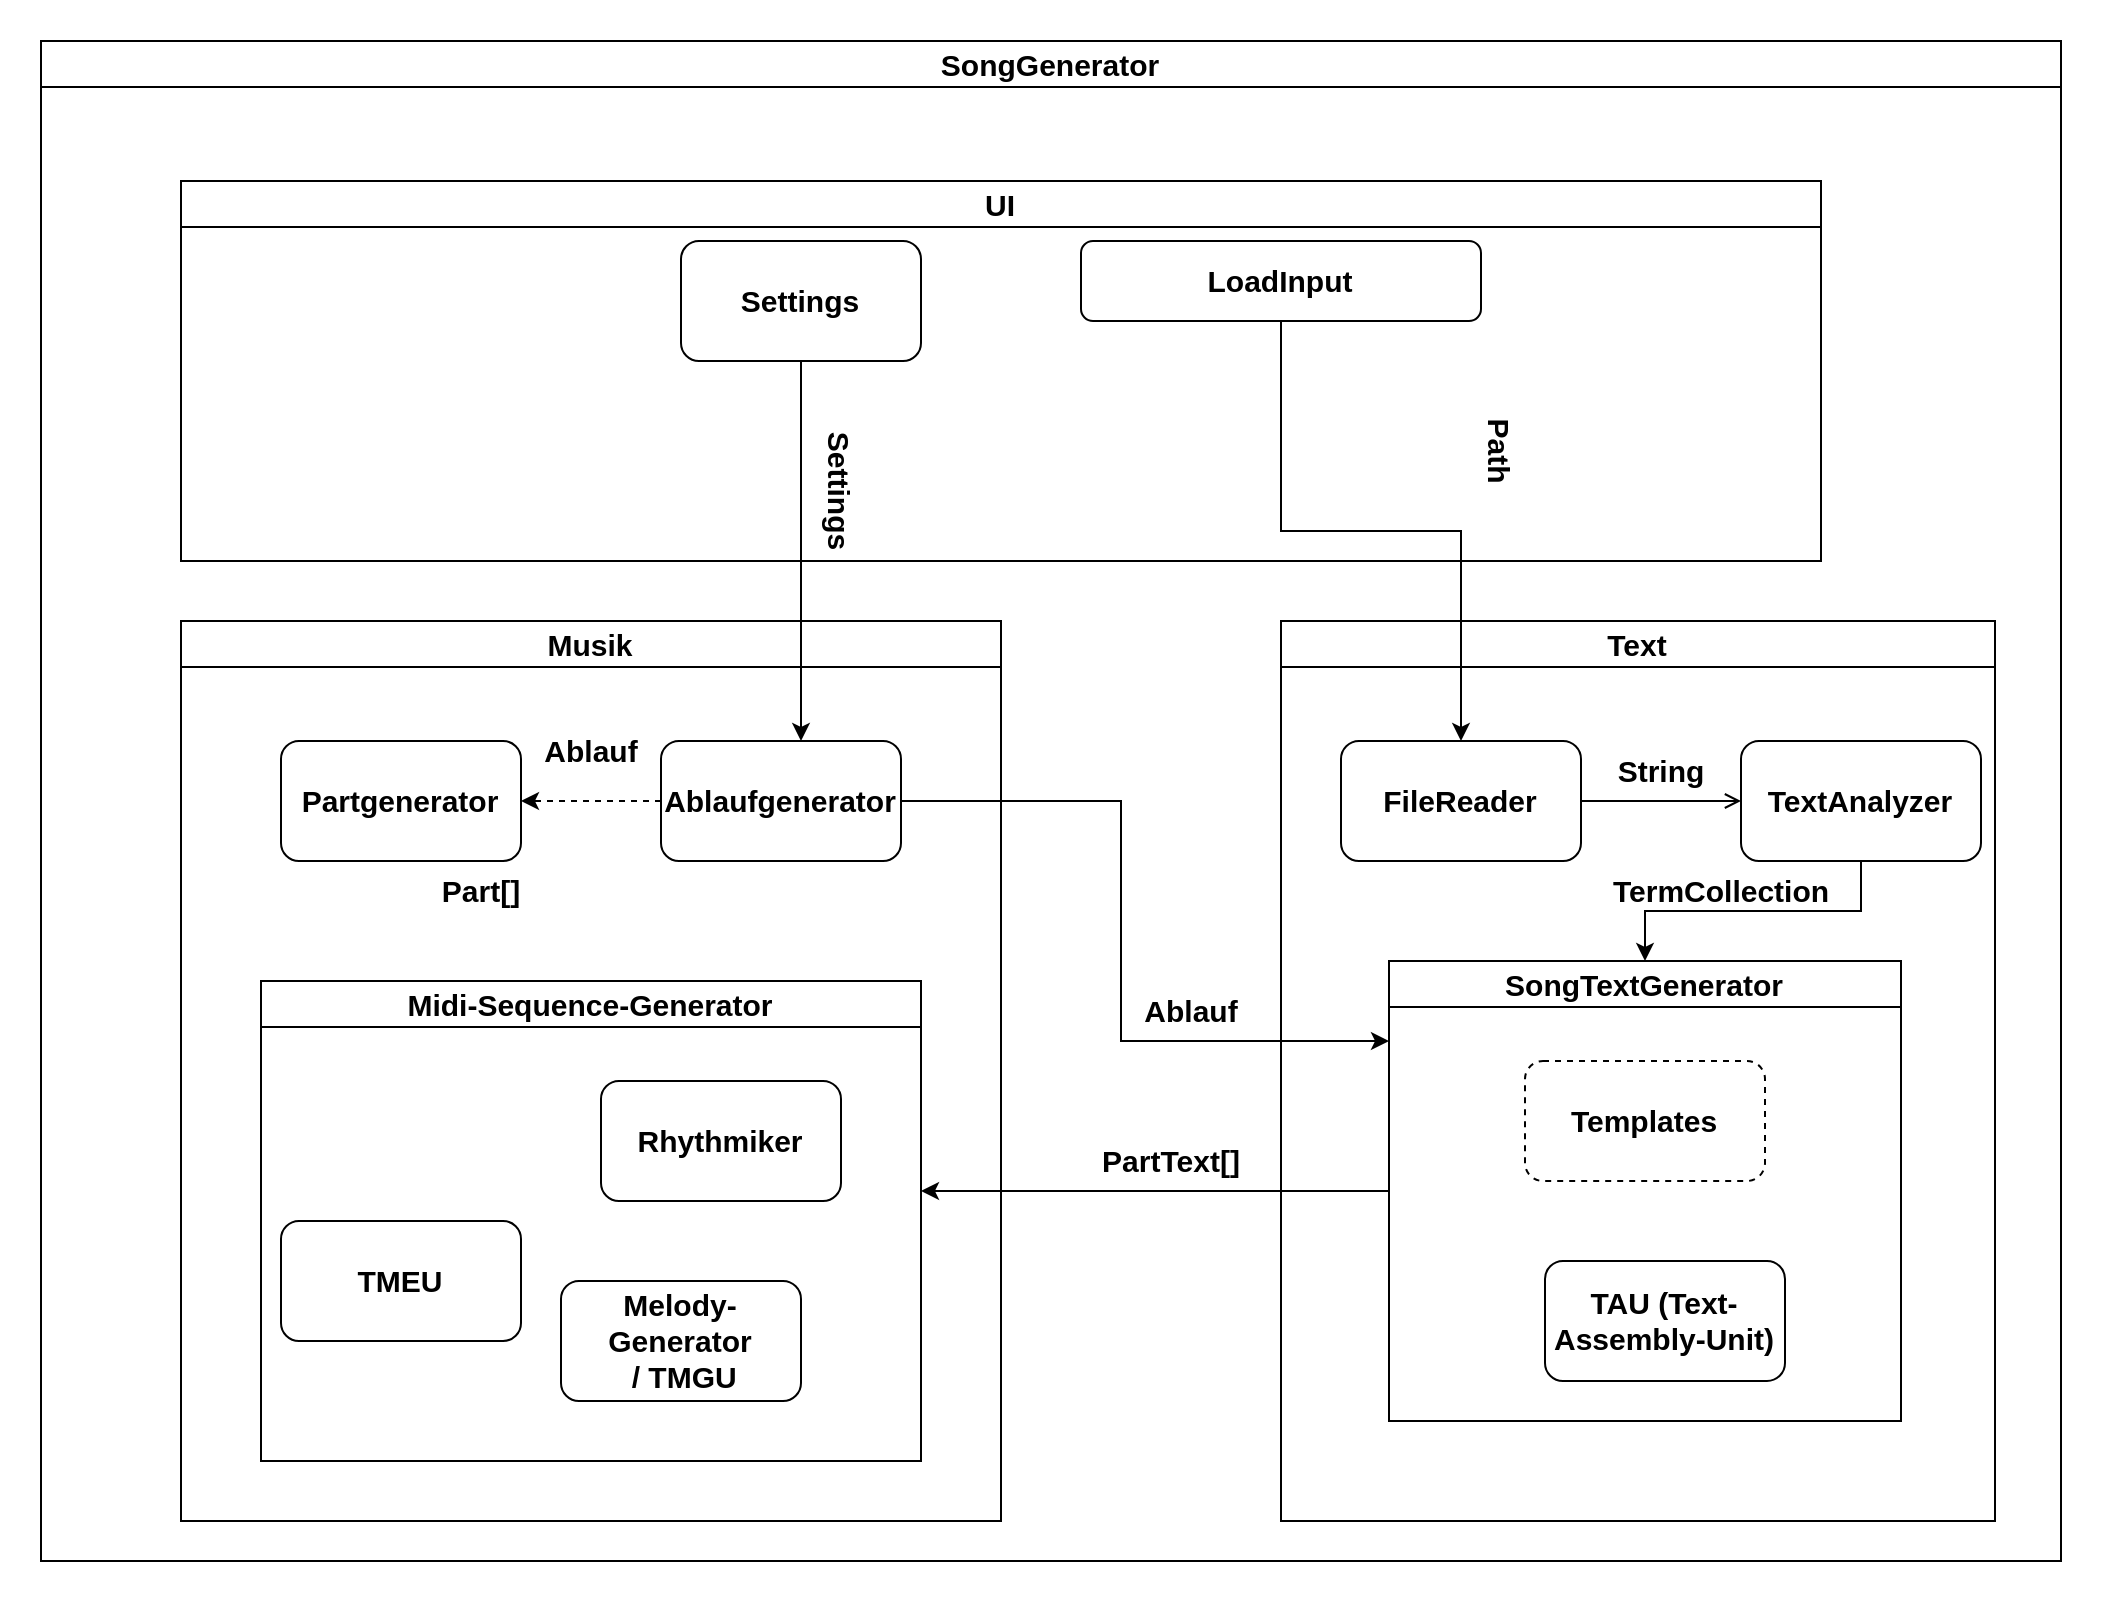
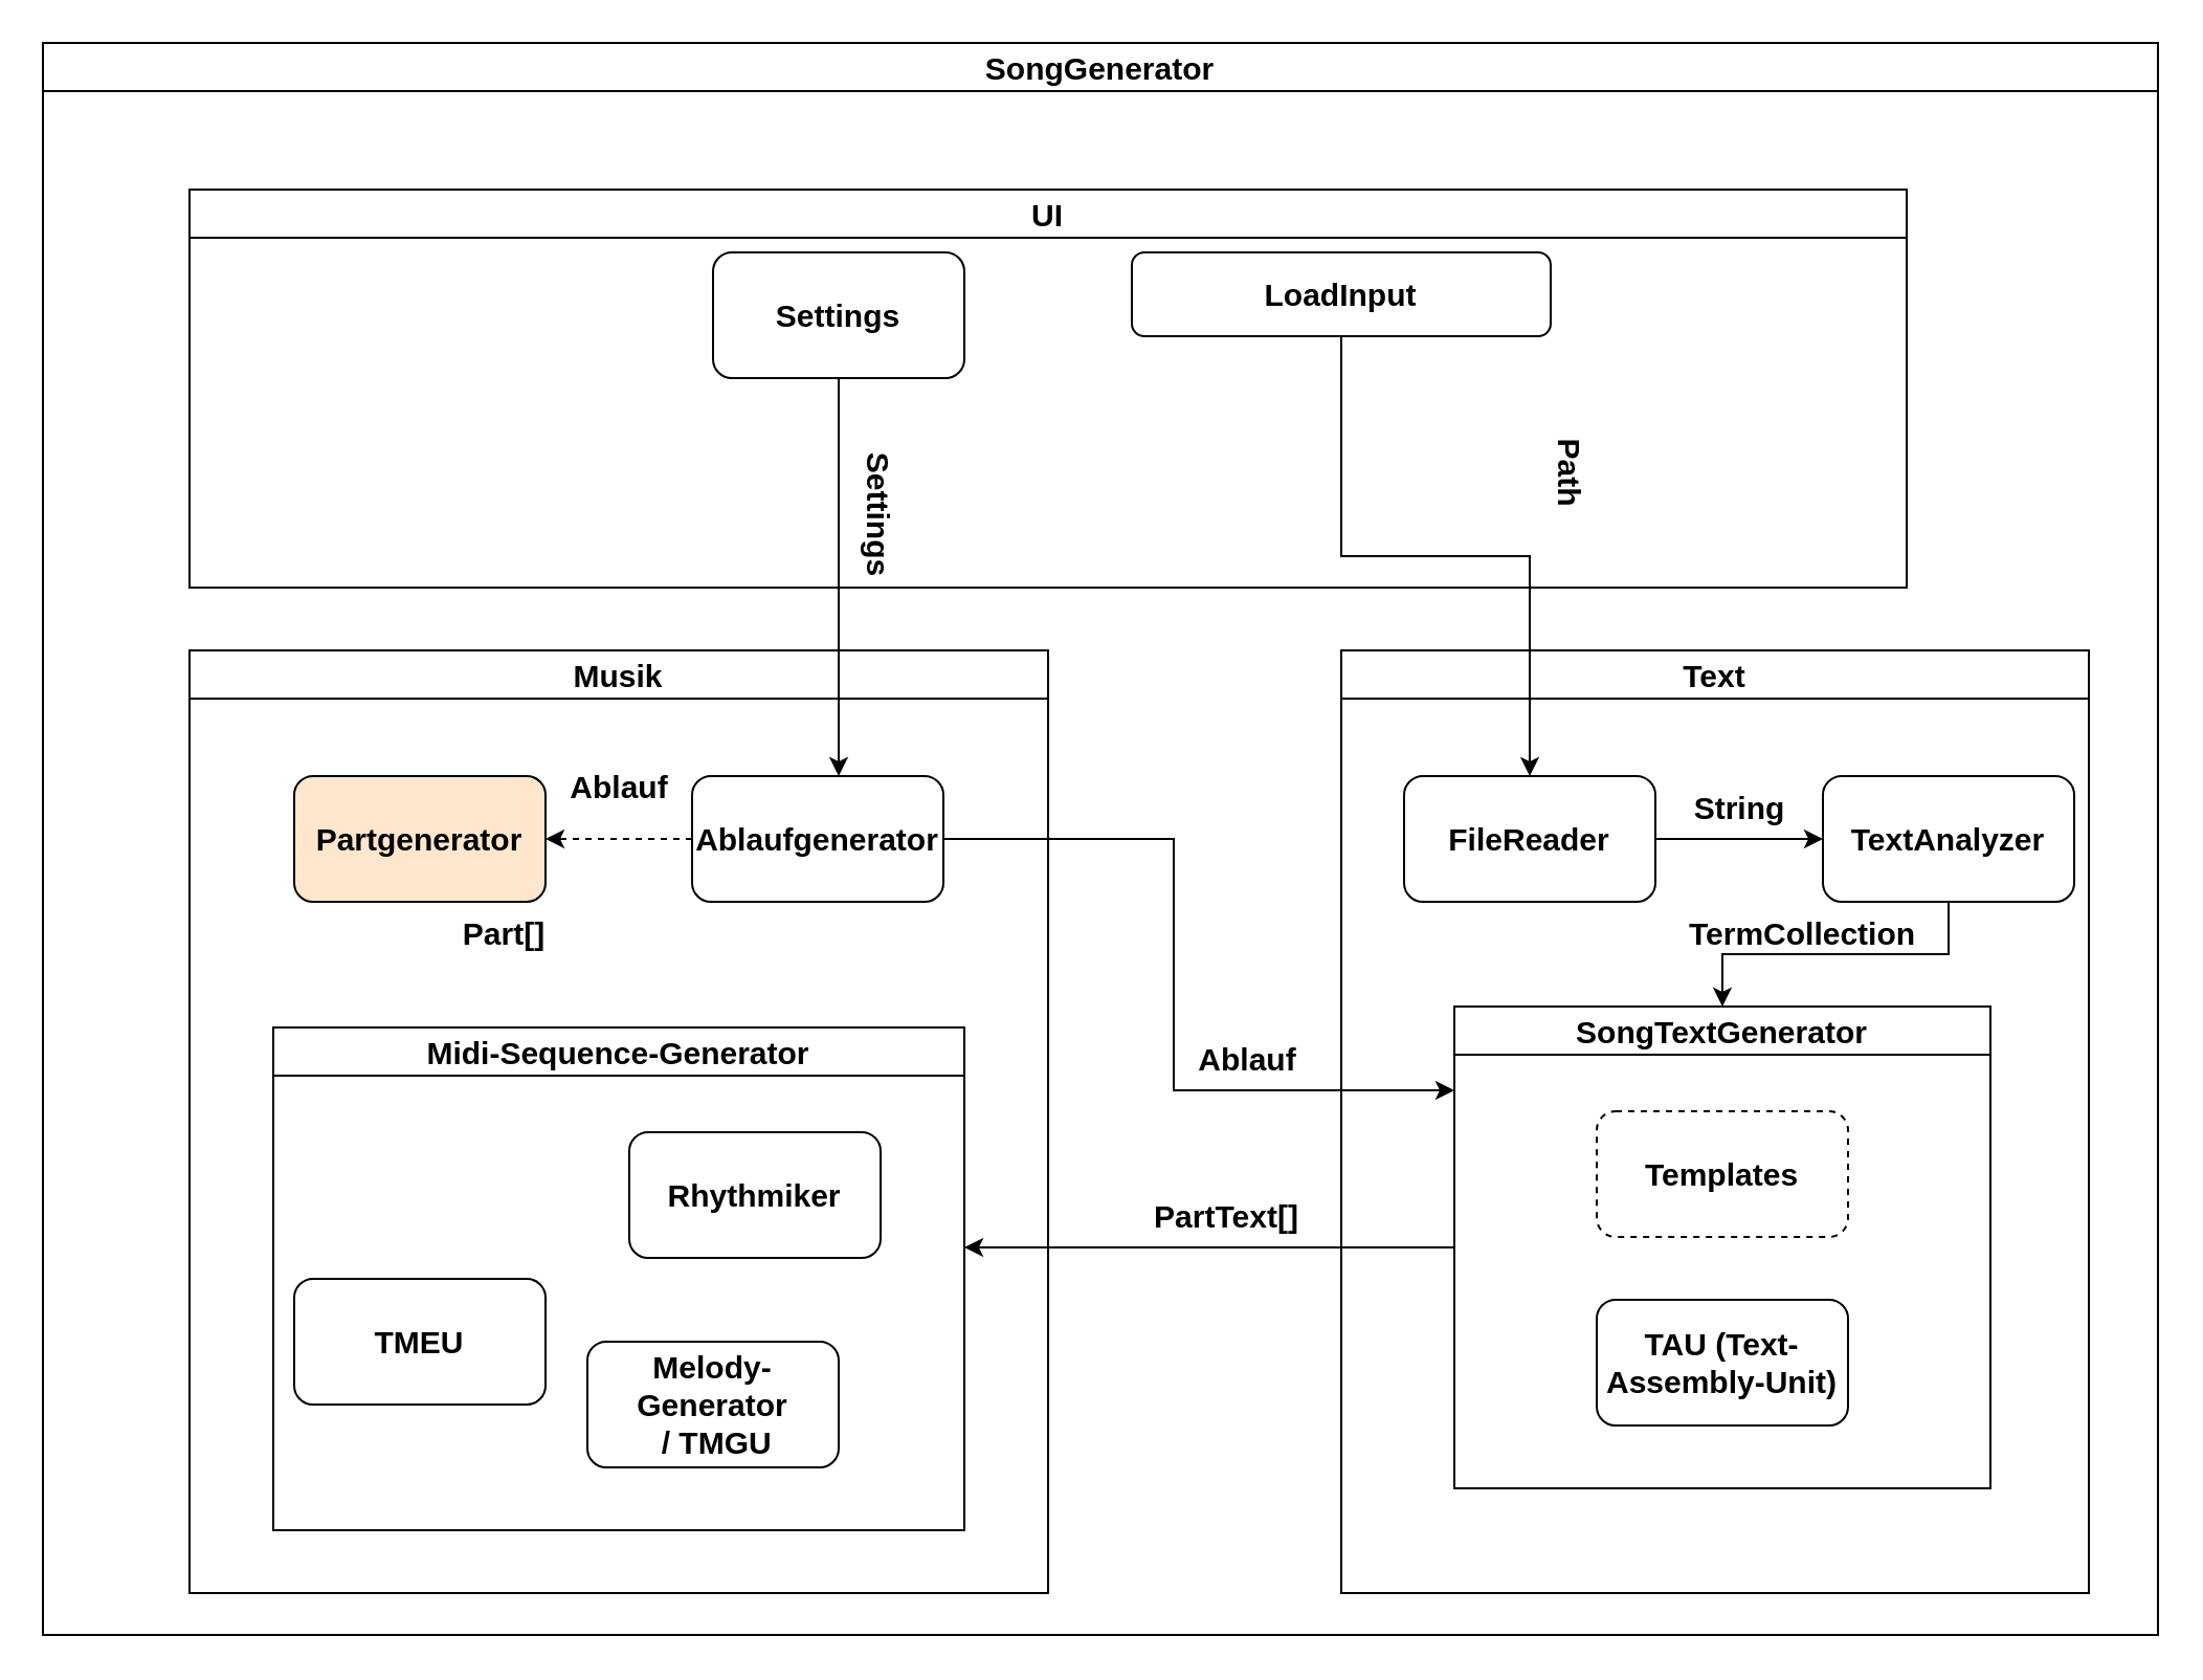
- <mxCell id="6" value="&lt;div style=&quot;font-size: 15px;&quot;&gt;&lt;b&gt;&lt;font style=&quot;font-size: 15px;&quot;&gt;Partgenerator&lt;/font&gt;&lt;/b&gt;&lt;/div&gt;" style="rounded=1;whiteSpace=wrap;html=1;" vertex="1" parent="3"><mxGeometry x="50" y="60" width="120" height="60" as="geometry" /></mxCell>
+ <mxCell id="6" value="&lt;div style=&quot;font-size: 15px;&quot;&gt;&lt;b&gt;&lt;font style=&quot;font-size: 15px;&quot;&gt;Partgenerator&lt;/font&gt;&lt;/b&gt;&lt;/div&gt;" style="rounded=1;whiteSpace=wrap;html=1;fillColor=#ffe6cc;" vertex="1" parent="3"><mxGeometry x="50" y="60" width="120" height="60" as="geometry" /></mxCell>
- <mxCell id="14" style="edgeStyle=orthogonalEdgeStyle;rounded=0;orthogonalLoop=1;jettySize=auto;html=1;fontSize=15;endArrow=open;" edge="1" parent="13" source="15" target="17"><mxGeometry relative="1" as="geometry" /></mxCell>
+ <mxCell id="14" style="edgeStyle=orthogonalEdgeStyle;rounded=0;orthogonalLoop=1;jettySize=auto;html=1;fontSize=15;" edge="1" parent="13" source="15" target="17"><mxGeometry relative="1" as="geometry" /></mxCell>
- <mxCell id="20" value="&lt;b&gt;TAU (Text-Assembly-Unit)&lt;br&gt;&lt;/b&gt;" style="rounded=1;whiteSpace=wrap;html=1;fontSize=15;" vertex="1" parent="18"><mxGeometry x="78" y="150" width="120" height="60" as="geometry" /></mxCell>
+ <mxCell id="20" value="&lt;b&gt;TAU (Text-Assembly-Unit)&lt;br&gt;&lt;/b&gt;" style="rounded=1;whiteSpace=wrap;html=1;fontSize=15;" vertex="1" parent="18"><mxGeometry x="68" y="140" width="120" height="60" as="geometry" /></mxCell>
